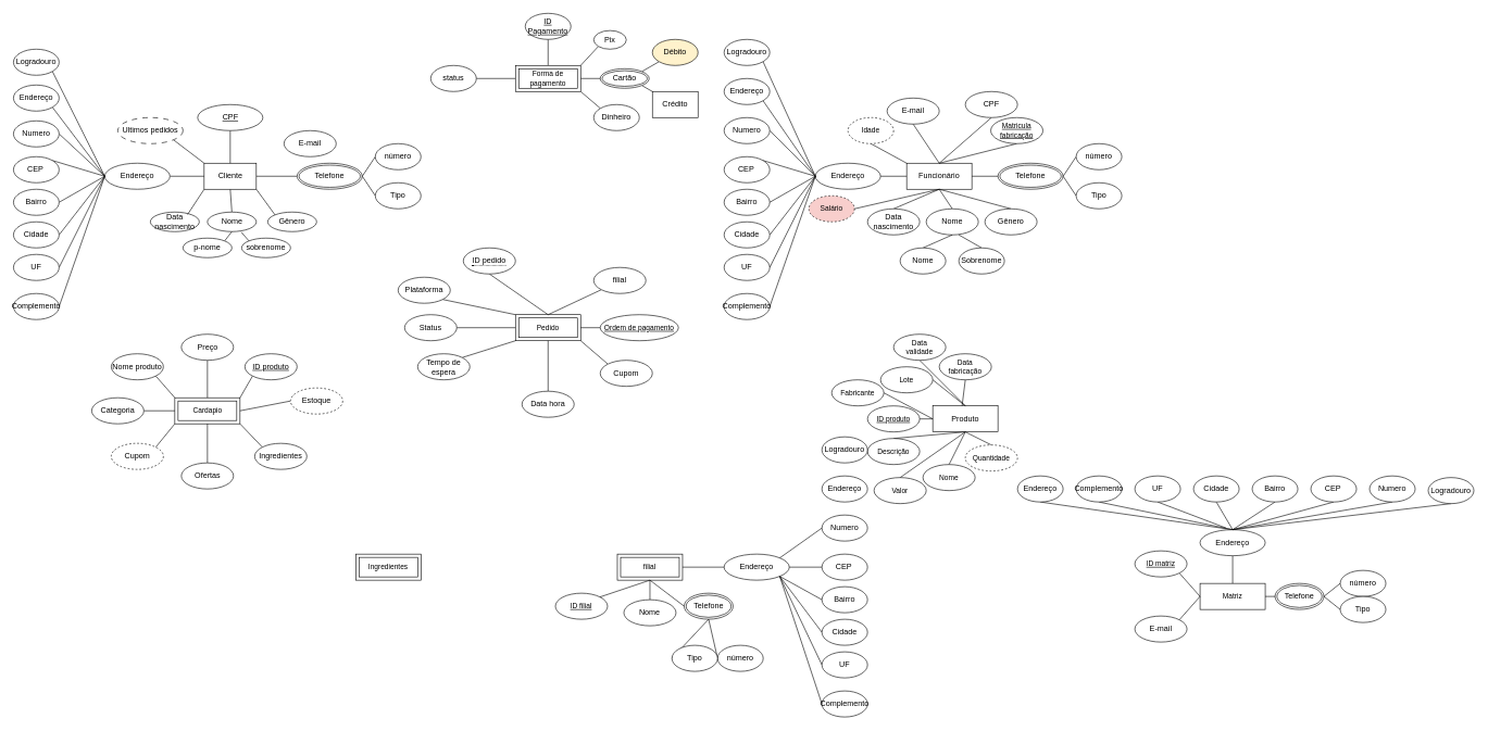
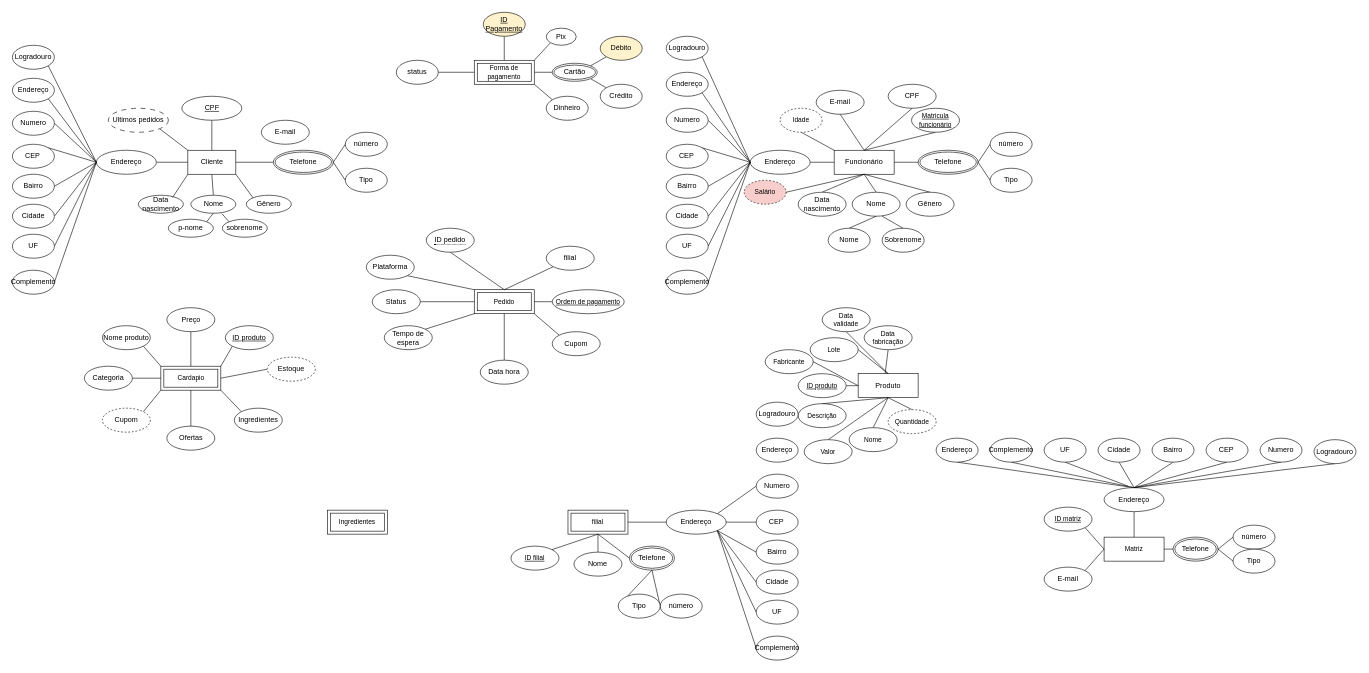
- <mxCell id="108" value="ID Pagamento" style="ellipse;whiteSpace=wrap;html=1;align=center;labelBackgroundColor=none;fontStyle=4" vertex="1" parent="1"><mxGeometry x="805" y="20" width="70" height="40" as="geometry" /></mxCell>
+ <mxCell id="108" value="ID Pagamento" style="ellipse;whiteSpace=wrap;html=1;align=center;labelBackgroundColor=none;fontStyle=4;fillColor=#fff2cc;" vertex="1" parent="1"><mxGeometry x="805" y="20" width="70" height="40" as="geometry" /></mxCell>
- <mxCell id="113" value="Crédito" style="whiteSpace=wrap;html=1;align=center;labelBackgroundColor=none;rounded=0;" vertex="1" parent="1"><mxGeometry x="1000" y="140" width="70" height="40" as="geometry" /></mxCell>
+ <mxCell id="113" value="Crédito" style="ellipse;whiteSpace=wrap;html=1;align=center;labelBackgroundColor=none;" vertex="1" parent="1"><mxGeometry x="1000" y="140" width="70" height="40" as="geometry" /></mxCell>
- <mxCell id="60" value="Matricula&lt;div&gt;fabricação&lt;/div&gt;" style="ellipse;whiteSpace=wrap;html=1;align=center;fontStyle=4;fontFamily=Helvetica;fontSize=11;labelBackgroundColor=none;" vertex="1" parent="1"><mxGeometry x="1519" y="180" width="80" height="40" as="geometry" /></mxCell>
+ <mxCell id="60" value="Matricula&lt;div&gt;funcionário&lt;/div&gt;" style="ellipse;whiteSpace=wrap;html=1;align=center;fontStyle=4;fontFamily=Helvetica;fontSize=11;labelBackgroundColor=none;" vertex="1" parent="1"><mxGeometry x="1519" y="180" width="80" height="40" as="geometry" /></mxCell>
